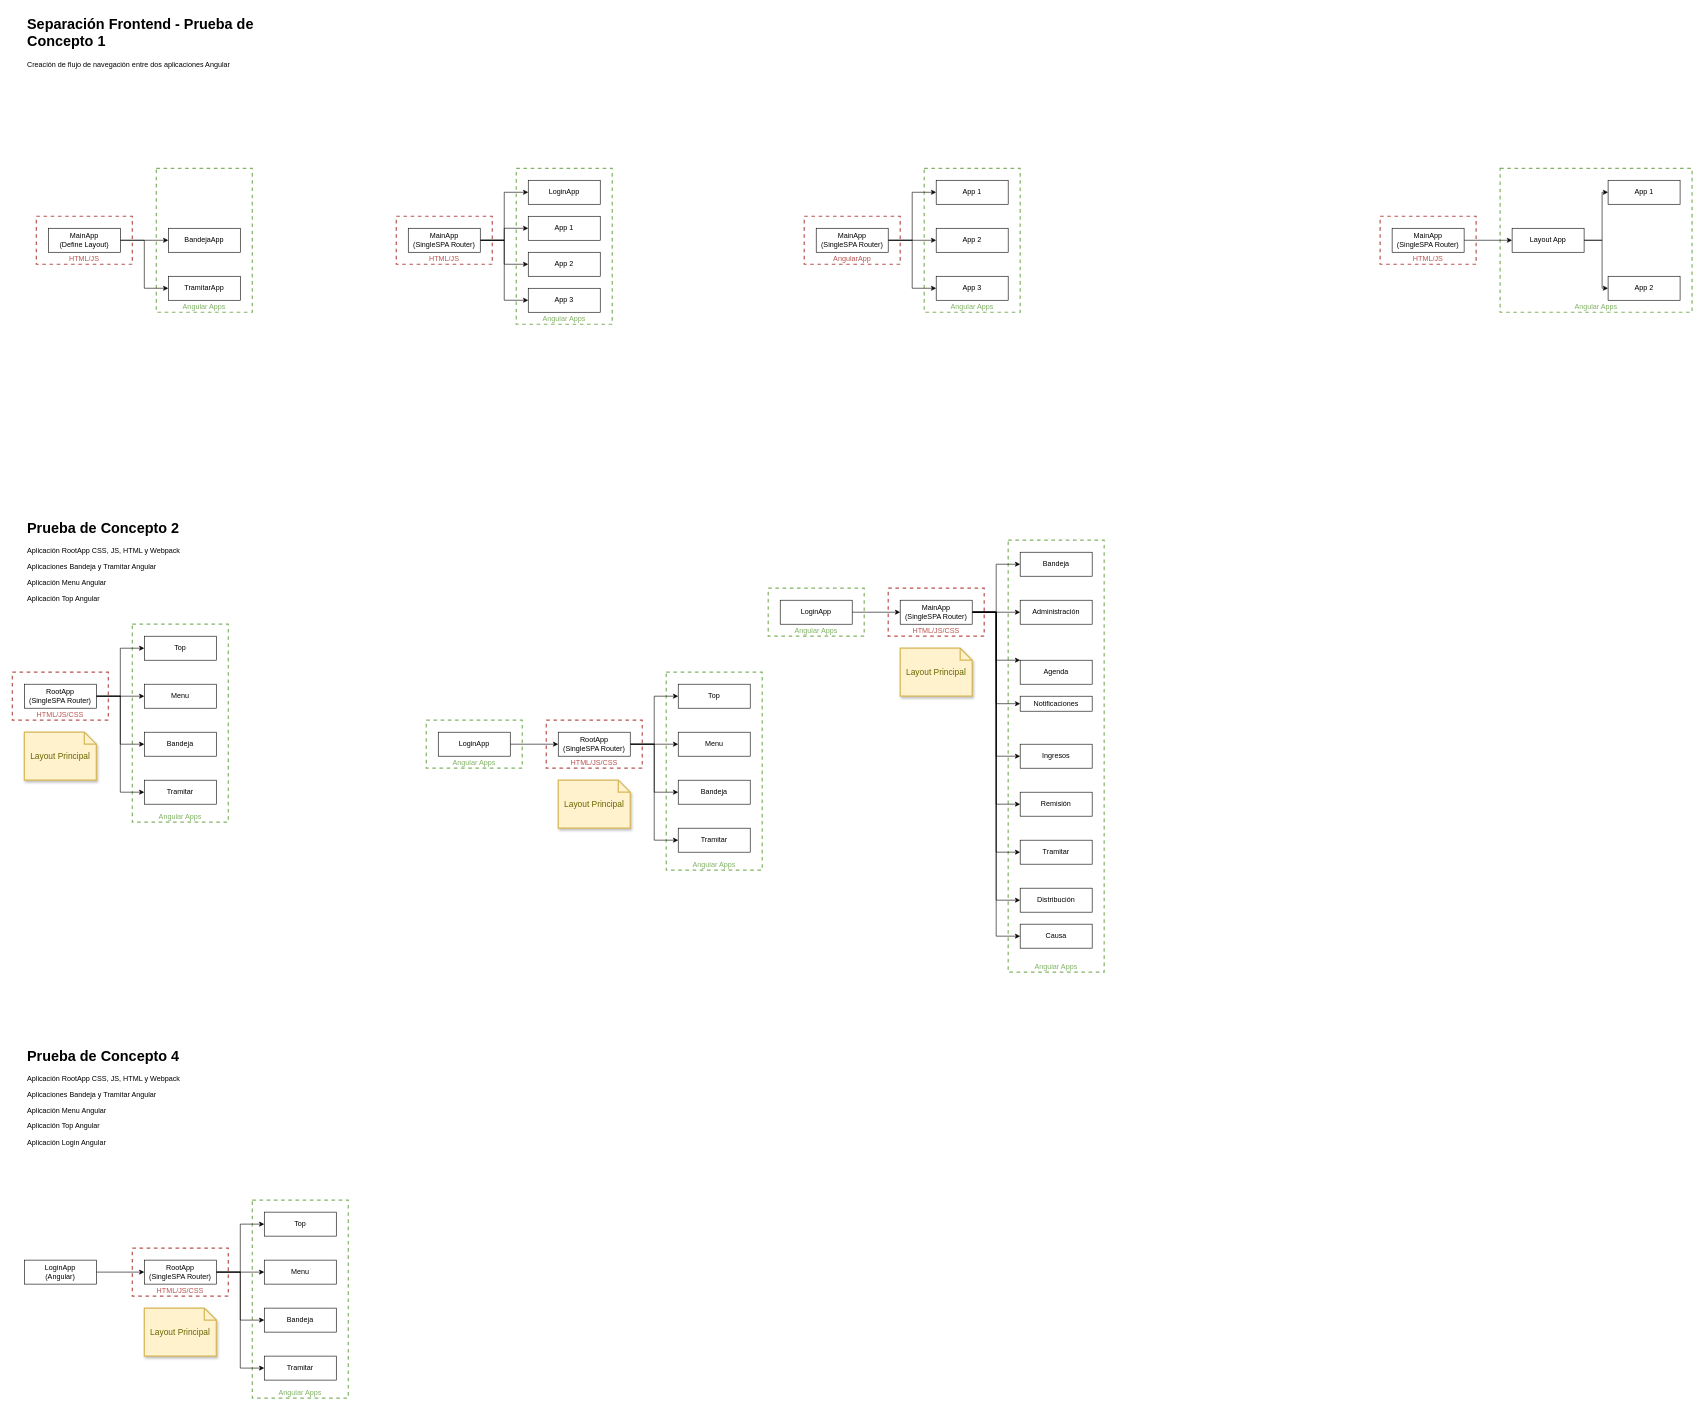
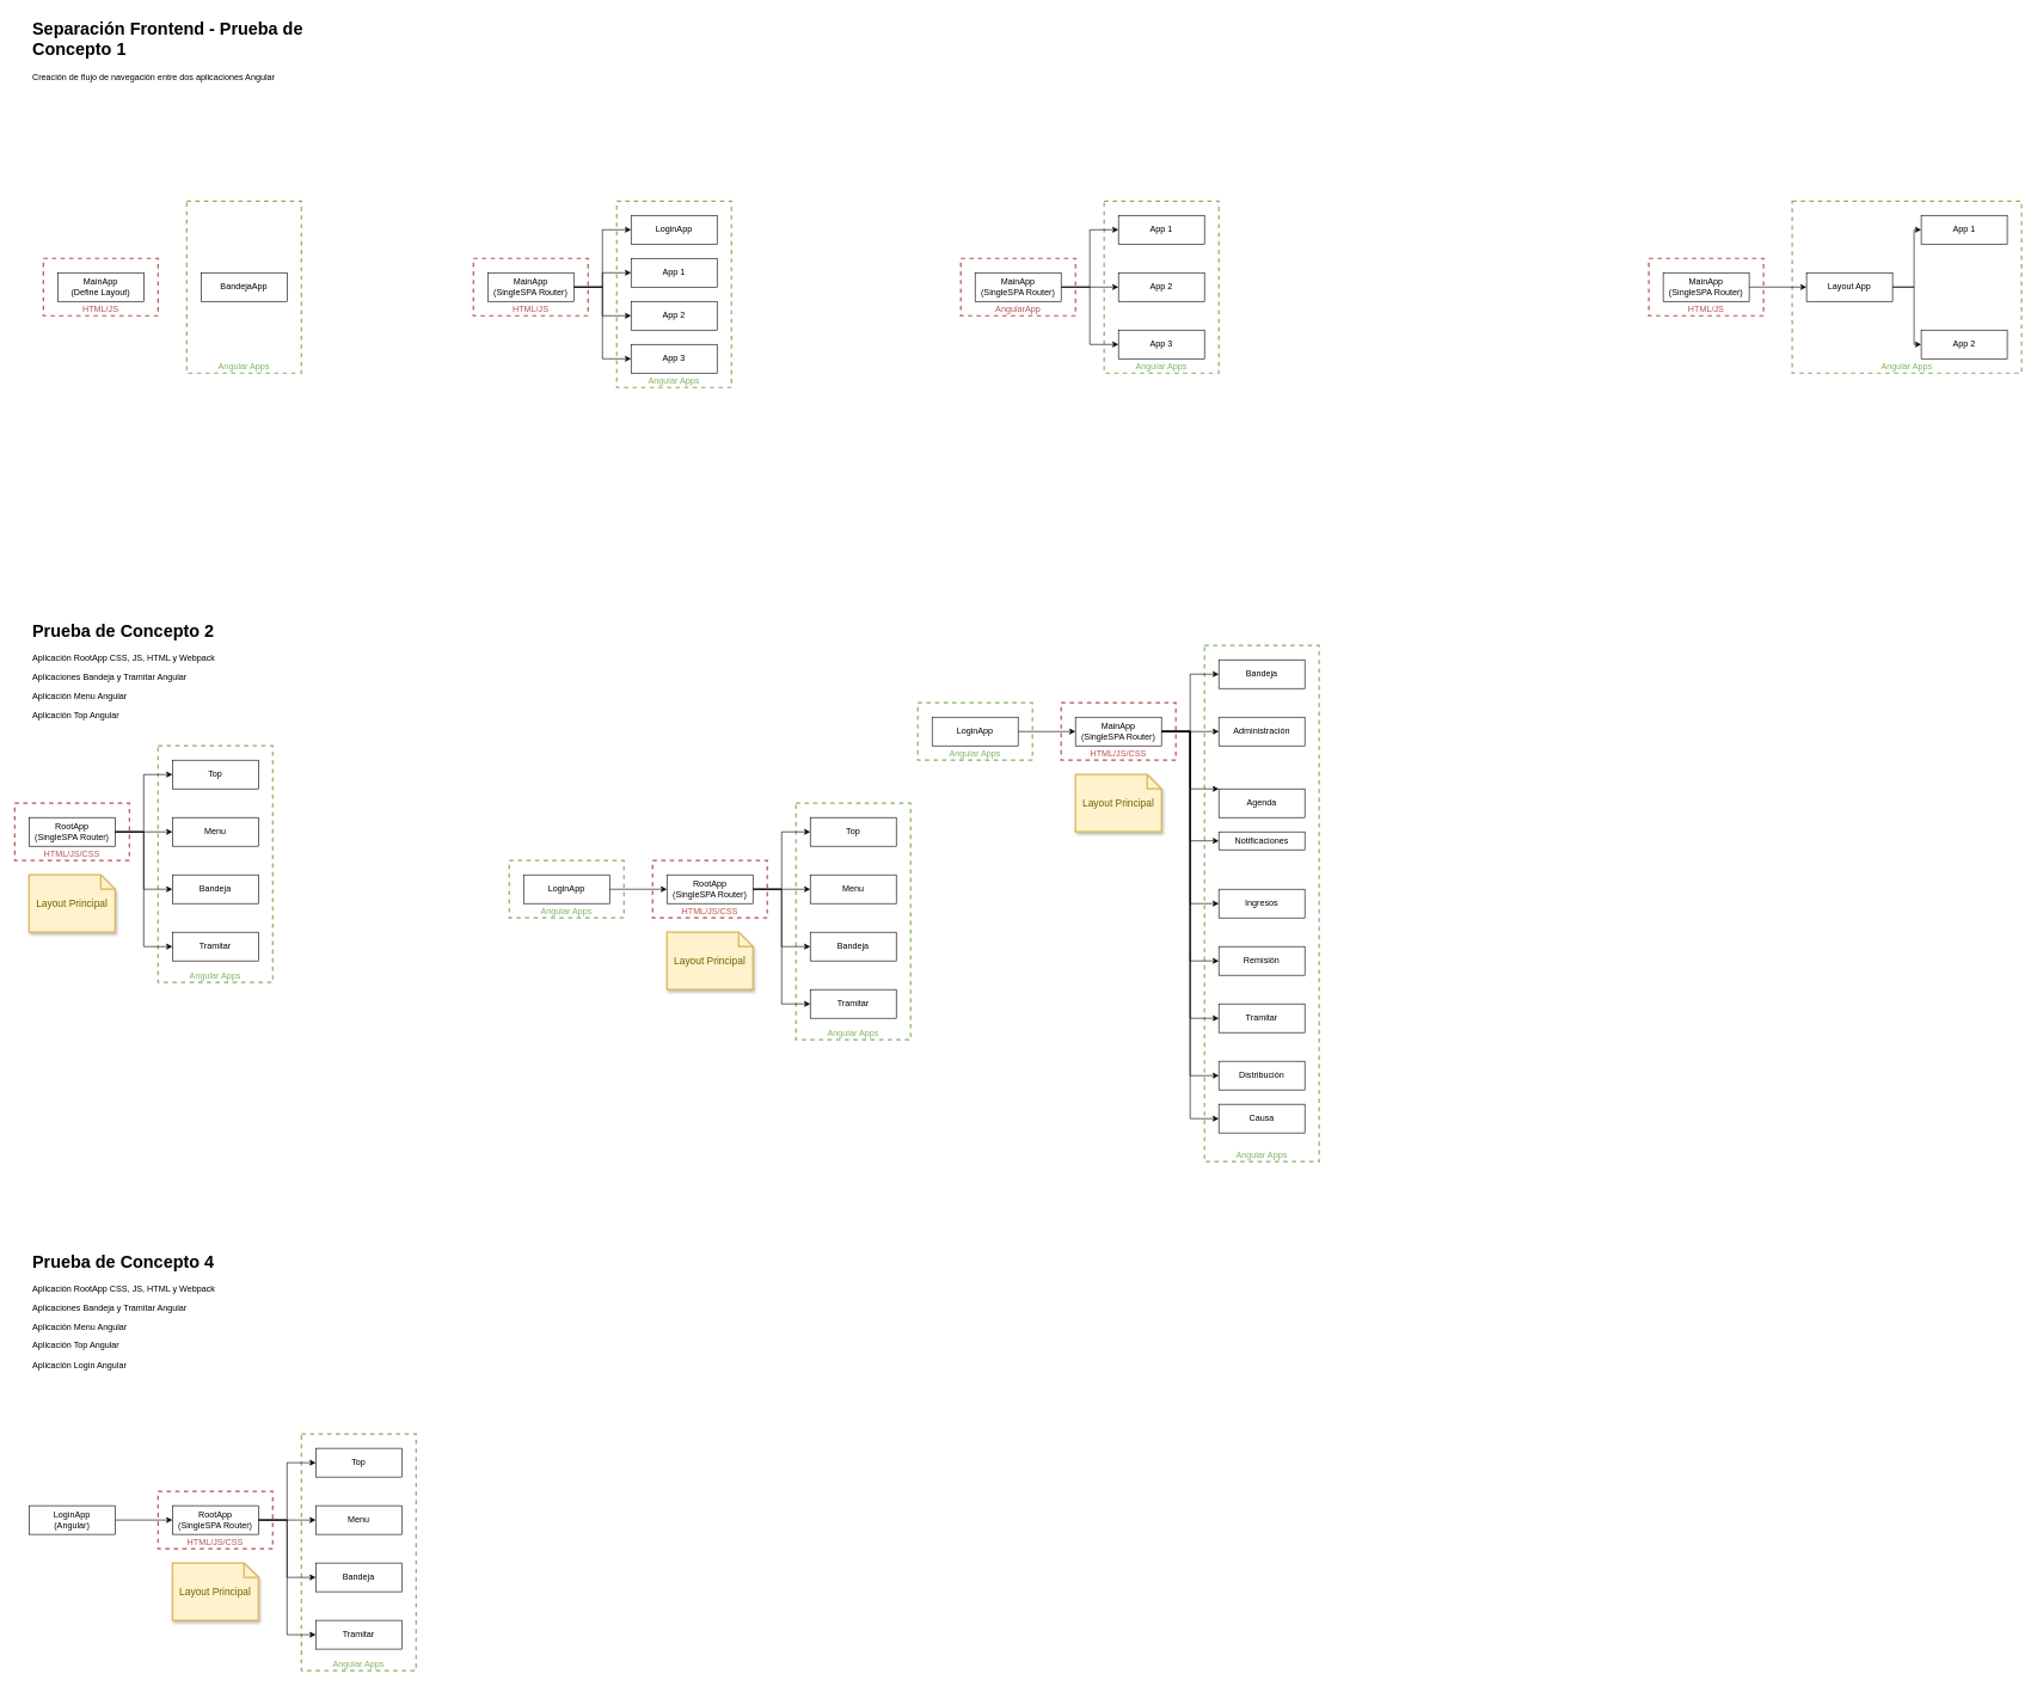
- <mxCell id="6" style="edgeStyle=orthogonalEdgeStyle;rounded=0;orthogonalLoop=1;jettySize=auto;html=1;exitX=1;exitY=0.5;exitDx=0;exitDy=0;entryX=0;entryY=0.5;entryDx=0;entryDy=0;" parent="1" source="7" target="9" edge="1"><mxGeometry relative="1" as="geometry" /></mxCell>
- <mxCell id="5" value="" style="edgeStyle=orthogonalEdgeStyle;rounded=0;orthogonalLoop=1;jettySize=auto;html=1;" parent="1" source="7" target="8" edge="1"><mxGeometry relative="1" as="geometry"><Array as="points"><mxPoint x="240" y="400" /><mxPoint x="240" y="480" /></Array></mxGeometry></mxCell>
- <mxCell id="8" value="TramitarApp" style="rounded=0;whiteSpace=wrap;html=1;" parent="1" vertex="1"><mxGeometry x="280" y="460" width="120" height="40" as="geometry" /></mxCell>
